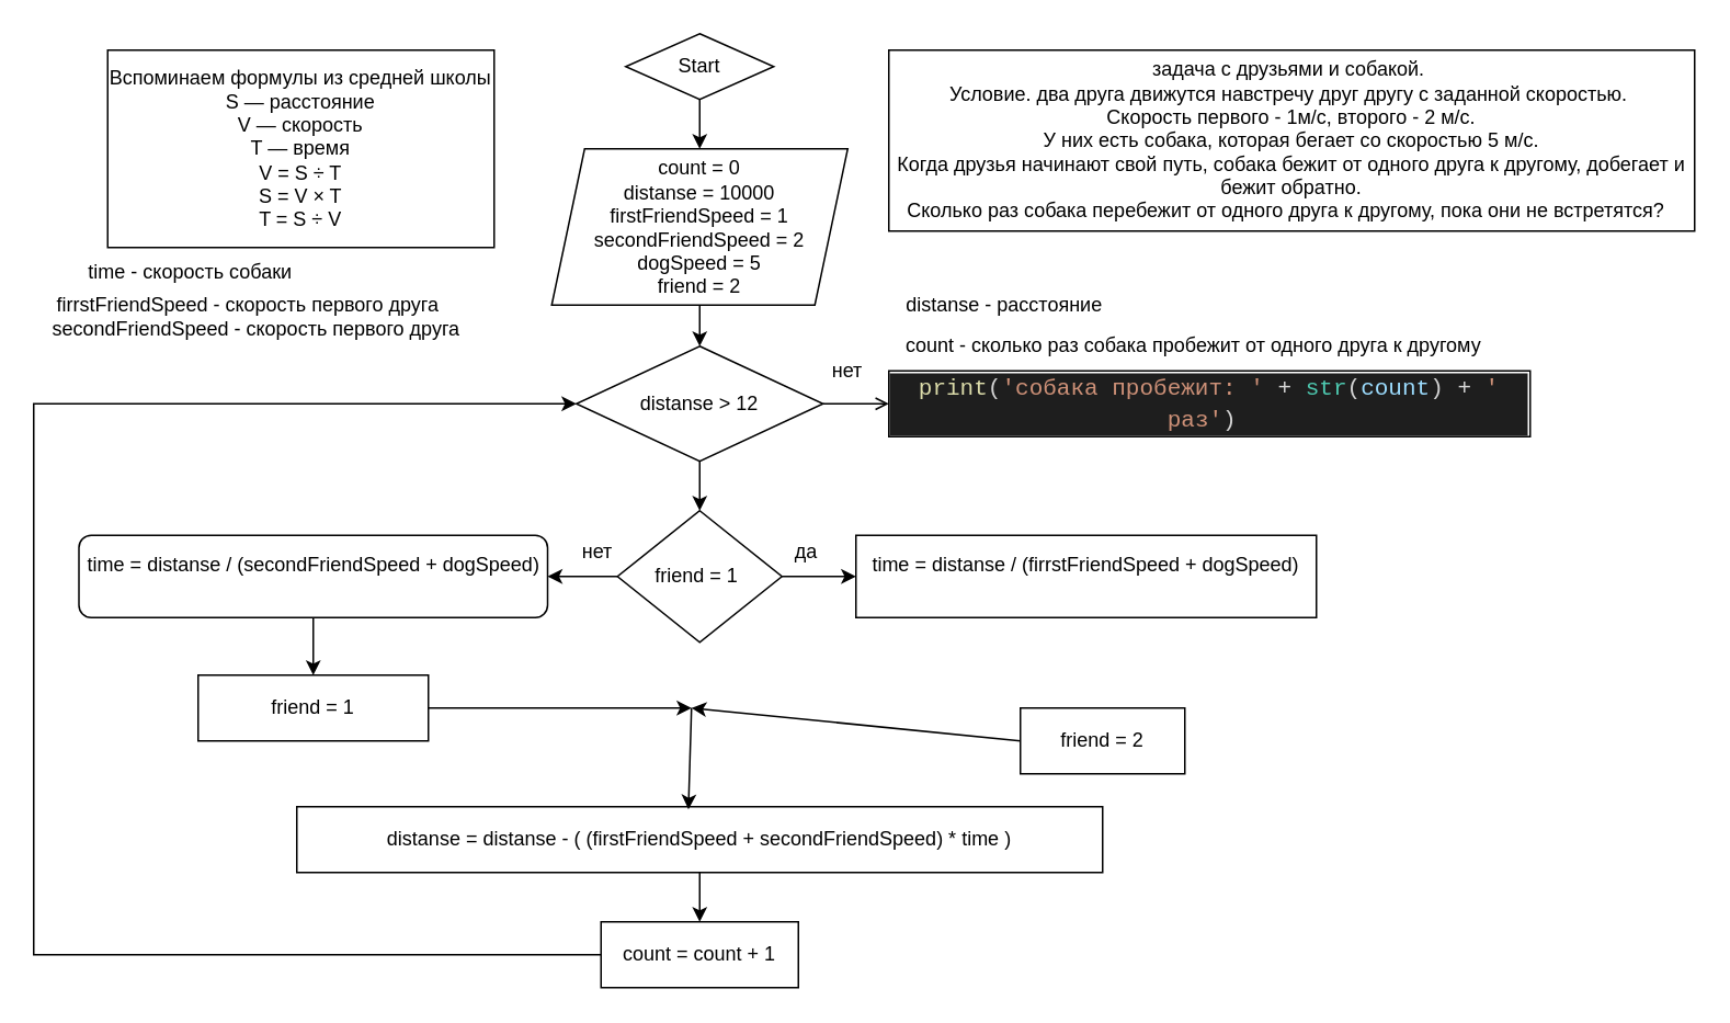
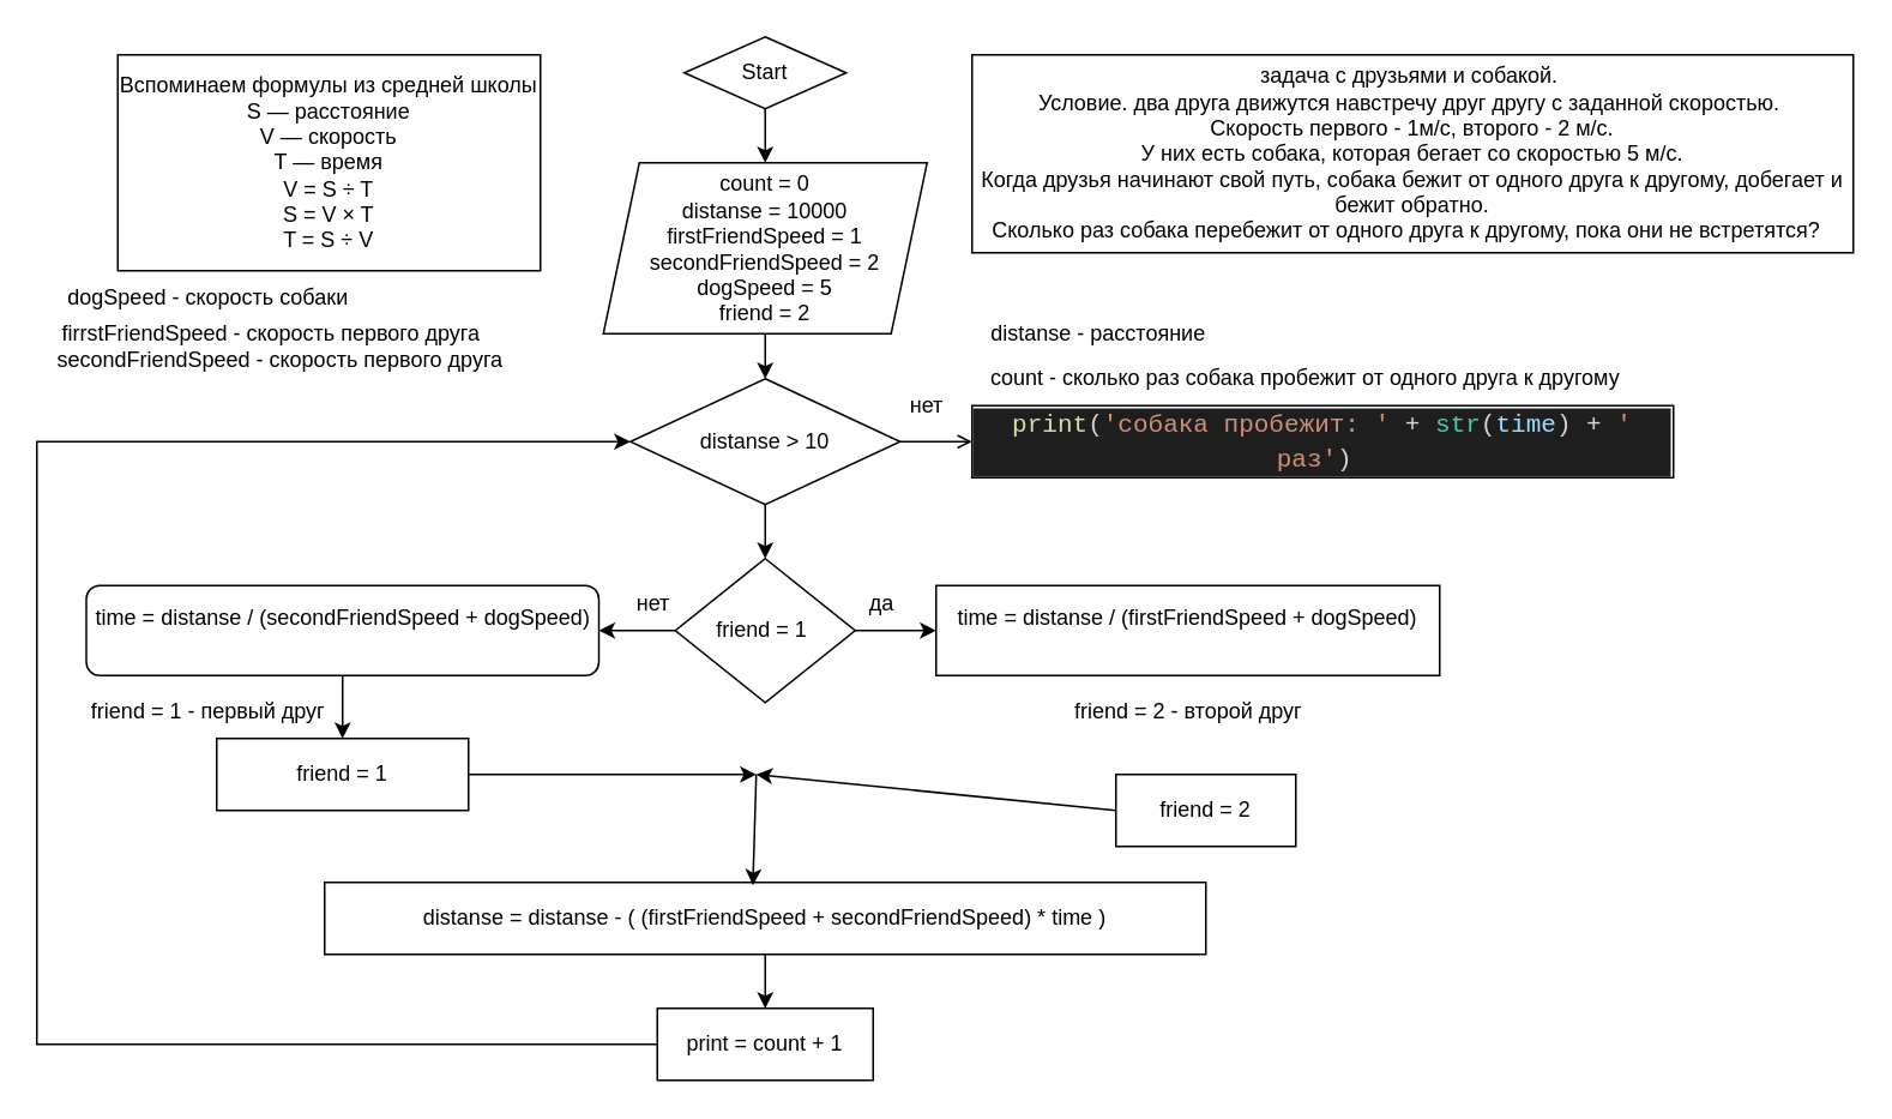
- <mxCell id="36" value="&lt;span style=&quot;&quot;&gt;time - скорость собаки&lt;/span&gt;" style="text;html=1;align=center;verticalAlign=middle;resizable=0;points=[];autosize=1;strokeColor=none;fillColor=none;" parent="1" vertex="1"><mxGeometry x="25" y="150" width="180" height="30" as="geometry" /></mxCell>
+ <mxCell id="36" value="&lt;span style=&quot;&quot;&gt;dogSpeed - скорость собаки&lt;/span&gt;" style="text;html=1;align=center;verticalAlign=middle;resizable=0;points=[];autosize=1;strokeColor=none;fillColor=none;" parent="1" vertex="1"><mxGeometry x="25" y="150" width="180" height="30" as="geometry" /></mxCell>
- <mxCell id="3" value="distanse &amp;gt; 12" style="rhombus;whiteSpace=wrap;html=1;" parent="1" vertex="1"><mxGeometry x="350" y="210" width="150" height="70" as="geometry" /></mxCell>
+ <mxCell id="3" value="distanse &amp;gt; 10" style="rhombus;whiteSpace=wrap;html=1;" parent="1" vertex="1"><mxGeometry x="350" y="210" width="150" height="70" as="geometry" /></mxCell>
- <mxCell id="5" value="&lt;div style=&quot;color: rgb(212 , 212 , 212) ; background-color: rgb(30 , 30 , 30) ; font-family: &amp;#34;consolas&amp;#34; , &amp;#34;courier new&amp;#34; , monospace ; font-size: 14px ; line-height: 19px&quot;&gt;&lt;span style=&quot;color: #dcdcaa&quot;&gt;print&lt;/span&gt;(&lt;span style=&quot;color: #ce9178&quot;&gt;'собака пробежит: '&lt;/span&gt; + &lt;span style=&quot;color: #4ec9b0&quot;&gt;str&lt;/span&gt;(&lt;span style=&quot;color: #9cdcfe&quot;&gt;count&lt;/span&gt;) + &lt;span style=&quot;color: #ce9178&quot;&gt;' раз'&lt;/span&gt;)&amp;nbsp;&lt;/div&gt;" style="rounded=0;whiteSpace=wrap;html=1;" parent="1" vertex="1"><mxGeometry x="540" y="225" width="390" height="40" as="geometry" /></mxCell>
+ <mxCell id="5" value="&lt;div style=&quot;color: rgb(212 , 212 , 212) ; background-color: rgb(30 , 30 , 30) ; font-family: &amp;#34;consolas&amp;#34; , &amp;#34;courier new&amp;#34; , monospace ; font-size: 14px ; line-height: 19px&quot;&gt;&lt;span style=&quot;color: #dcdcaa&quot;&gt;print&lt;/span&gt;(&lt;span style=&quot;color: #ce9178&quot;&gt;'собака пробежит: '&lt;/span&gt; + &lt;span style=&quot;color: #4ec9b0&quot;&gt;str&lt;/span&gt;(&lt;span style=&quot;color: #9cdcfe&quot;&gt;time&lt;/span&gt;) + &lt;span style=&quot;color: #ce9178&quot;&gt;' раз'&lt;/span&gt;)&amp;nbsp;&lt;/div&gt;" style="rounded=0;whiteSpace=wrap;html=1;" parent="1" vertex="1"><mxGeometry x="540" y="225" width="390" height="40" as="geometry" /></mxCell>
- <mxCell id="6" value="time = distanse / (firrstFriendSpeed + dogSpeed)&lt;br&gt;&amp;nbsp;" style="rounded=0;whiteSpace=wrap;html=1;" parent="1" vertex="1"><mxGeometry x="520" y="325" width="280" height="50" as="geometry" /></mxCell>
+ <mxCell id="6" value="time = distanse / (firstFriendSpeed + dogSpeed)&lt;br&gt;&amp;nbsp;" style="rounded=0;whiteSpace=wrap;html=1;" parent="1" vertex="1"><mxGeometry x="520" y="325" width="280" height="50" as="geometry" /></mxCell>
+ <mxCell id="34" value="&lt;span style=&quot;&quot;&gt;friend = 1 - первый друг&lt;/span&gt;" style="text;html=1;align=center;verticalAlign=middle;resizable=0;points=[];autosize=1;strokeColor=none;fillColor=none;" parent="1" vertex="1"><mxGeometry x="40" y="380" width="150" height="30" as="geometry" /></mxCell>
+ <mxCell id="35" value="friend = 2 - второй друг" style="text;html=1;align=center;verticalAlign=middle;resizable=0;points=[];autosize=1;strokeColor=none;fillColor=none;" parent="1" vertex="1"><mxGeometry x="585" y="380" width="150" height="30" as="geometry" /></mxCell>
- <mxCell id="11" value="count = count + 1" style="rounded=0;whiteSpace=wrap;html=1;" parent="1" vertex="1"><mxGeometry x="365" y="560" width="120" height="40" as="geometry" /></mxCell>
+ <mxCell id="11" value="print = count + 1" style="rounded=0;whiteSpace=wrap;html=1;" parent="1" vertex="1"><mxGeometry x="365" y="560" width="120" height="40" as="geometry" /></mxCell>
